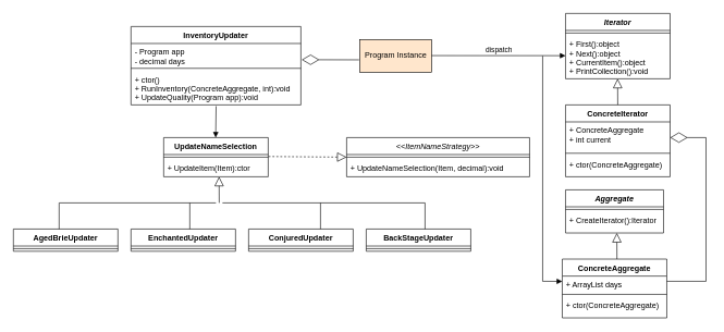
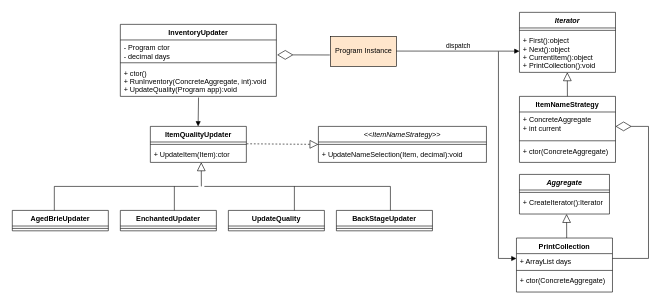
- <mxCell id="23" value="- Program app&#10;- decimal days" style="text;strokeColor=none;fillColor=none;align=left;verticalAlign=top;spacingLeft=4;spacingRight=4;overflow=hidden;rotatable=0;points=[[0,0.5],[1,0.5]];portConstraint=eastwest;" vertex="1" parent="22"><mxGeometry y="26" width="260" height="34" as="geometry" /></mxCell>
+ <mxCell id="23" value="- Program ctor&#10;- decimal days" style="text;strokeColor=none;fillColor=none;align=left;verticalAlign=top;spacingLeft=4;spacingRight=4;overflow=hidden;rotatable=0;points=[[0,0.5],[1,0.5]];portConstraint=eastwest;" vertex="1" parent="22"><mxGeometry y="26" width="260" height="34" as="geometry" /></mxCell>
- <mxCell id="36" value="ConcreteIterator" style="swimlane;fontStyle=1;align=center;verticalAlign=top;childLayout=stackLayout;horizontal=1;startSize=26;horizontalStack=0;resizeParent=1;resizeParentMax=0;resizeLast=0;collapsible=1;marginBottom=0;" vertex="1" parent="1"><mxGeometry x="865" y="160" width="160" height="110" as="geometry" /></mxCell>
+ <mxCell id="36" value="ItemNameStrategy" style="swimlane;fontStyle=1;align=center;verticalAlign=top;childLayout=stackLayout;horizontal=1;startSize=26;horizontalStack=0;resizeParent=1;resizeParentMax=0;resizeLast=0;collapsible=1;marginBottom=0;" vertex="1" parent="1"><mxGeometry x="865" y="160" width="160" height="110" as="geometry" /></mxCell>
- <mxCell id="12" value="UpdateNameSelection" style="swimlane;fontStyle=1;align=center;verticalAlign=top;childLayout=stackLayout;horizontal=1;startSize=26;horizontalStack=0;resizeParent=1;resizeParentMax=0;resizeLast=0;collapsible=1;marginBottom=0;" vertex="1" parent="1"><mxGeometry x="250" y="210" width="160" height="60" as="geometry" /></mxCell>
+ <mxCell id="12" value="ItemQualityUpdater" style="swimlane;fontStyle=1;align=center;verticalAlign=top;childLayout=stackLayout;horizontal=1;startSize=26;horizontalStack=0;resizeParent=1;resizeParentMax=0;resizeLast=0;collapsible=1;marginBottom=0;" vertex="1" parent="1"><mxGeometry x="250" y="210" width="160" height="60" as="geometry" /></mxCell>
- <mxCell id="7" value="ConjuredUpdater" style="swimlane;fontStyle=1;align=center;verticalAlign=top;childLayout=stackLayout;horizontal=1;startSize=26;horizontalStack=0;resizeParent=1;resizeParentMax=0;resizeLast=0;collapsible=1;marginBottom=0;" vertex="1" parent="1"><mxGeometry x="380" y="350" width="160" height="34" as="geometry" /></mxCell>
+ <mxCell id="7" value="UpdateQuality" style="swimlane;fontStyle=1;align=center;verticalAlign=top;childLayout=stackLayout;horizontal=1;startSize=26;horizontalStack=0;resizeParent=1;resizeParentMax=0;resizeLast=0;collapsible=1;marginBottom=0;" vertex="1" parent="1"><mxGeometry x="380" y="350" width="160" height="34" as="geometry" /></mxCell>
- <mxCell id="43" value="ConcreteAggregate" style="swimlane;fontStyle=1;align=center;verticalAlign=top;childLayout=stackLayout;horizontal=1;startSize=26;horizontalStack=0;resizeParent=1;resizeParentMax=0;resizeLast=0;collapsible=1;marginBottom=0;" vertex="1" parent="1"><mxGeometry x="860" y="396" width="160" height="90" as="geometry" /></mxCell>
+ <mxCell id="43" value="PrintCollection" style="swimlane;fontStyle=1;align=center;verticalAlign=top;childLayout=stackLayout;horizontal=1;startSize=26;horizontalStack=0;resizeParent=1;resizeParentMax=0;resizeLast=0;collapsible=1;marginBottom=0;" vertex="1" parent="1"><mxGeometry x="860" y="396" width="160" height="90" as="geometry" /></mxCell>
